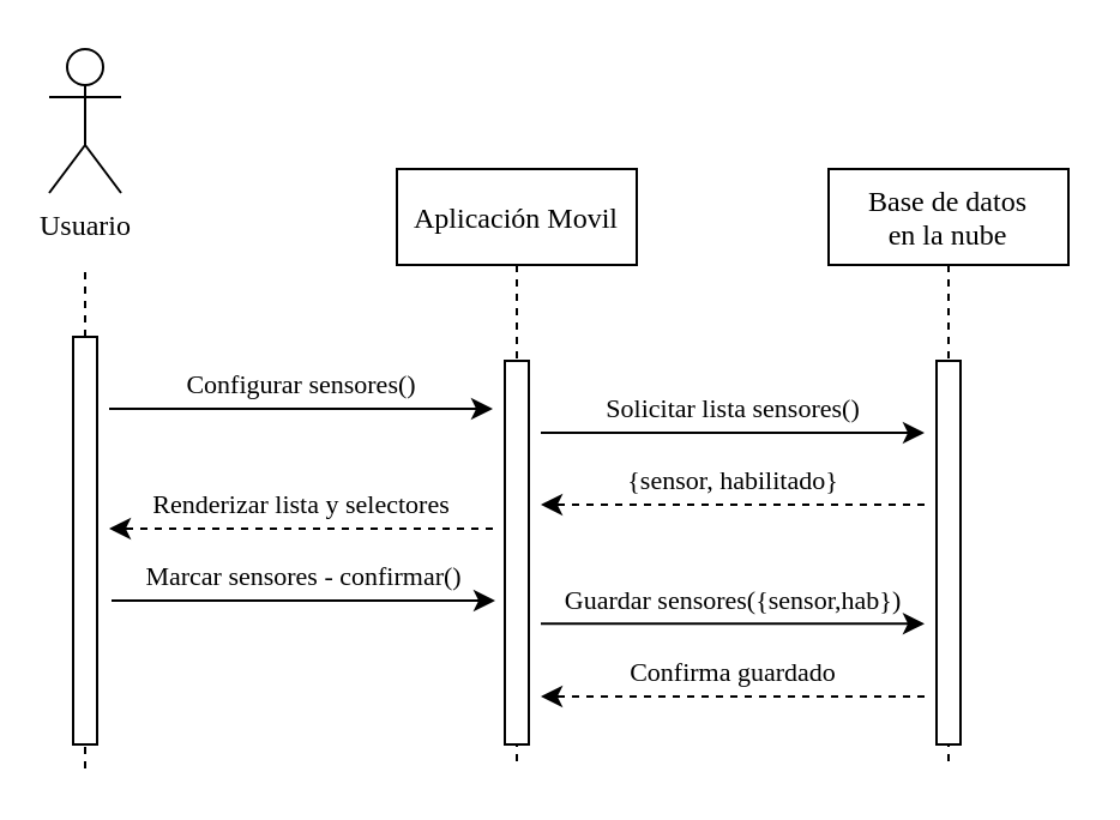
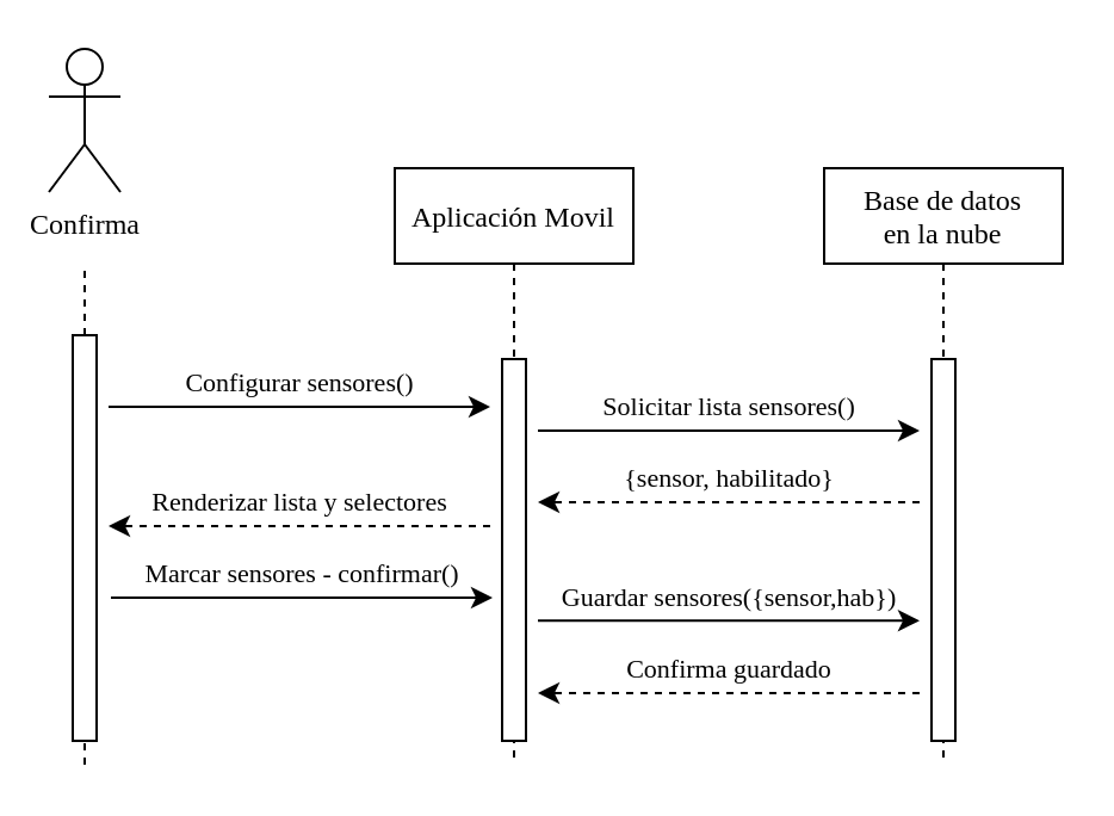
- <mxCell id="5" value="Usuario" style="shape=umlActor;verticalLabelPosition=bottom;verticalAlign=top;html=1;outlineConnect=0;fontFamily=Times New Roman;" vertex="1" parent="1"><mxGeometry x="20" y="20" width="30" height="60" as="geometry" /></mxCell>
+ <mxCell id="5" value="Confirma" style="shape=umlActor;verticalLabelPosition=bottom;verticalAlign=top;html=1;outlineConnect=0;fontFamily=Times New Roman;" vertex="1" parent="1"><mxGeometry x="20" y="20" width="30" height="60" as="geometry" /></mxCell>
